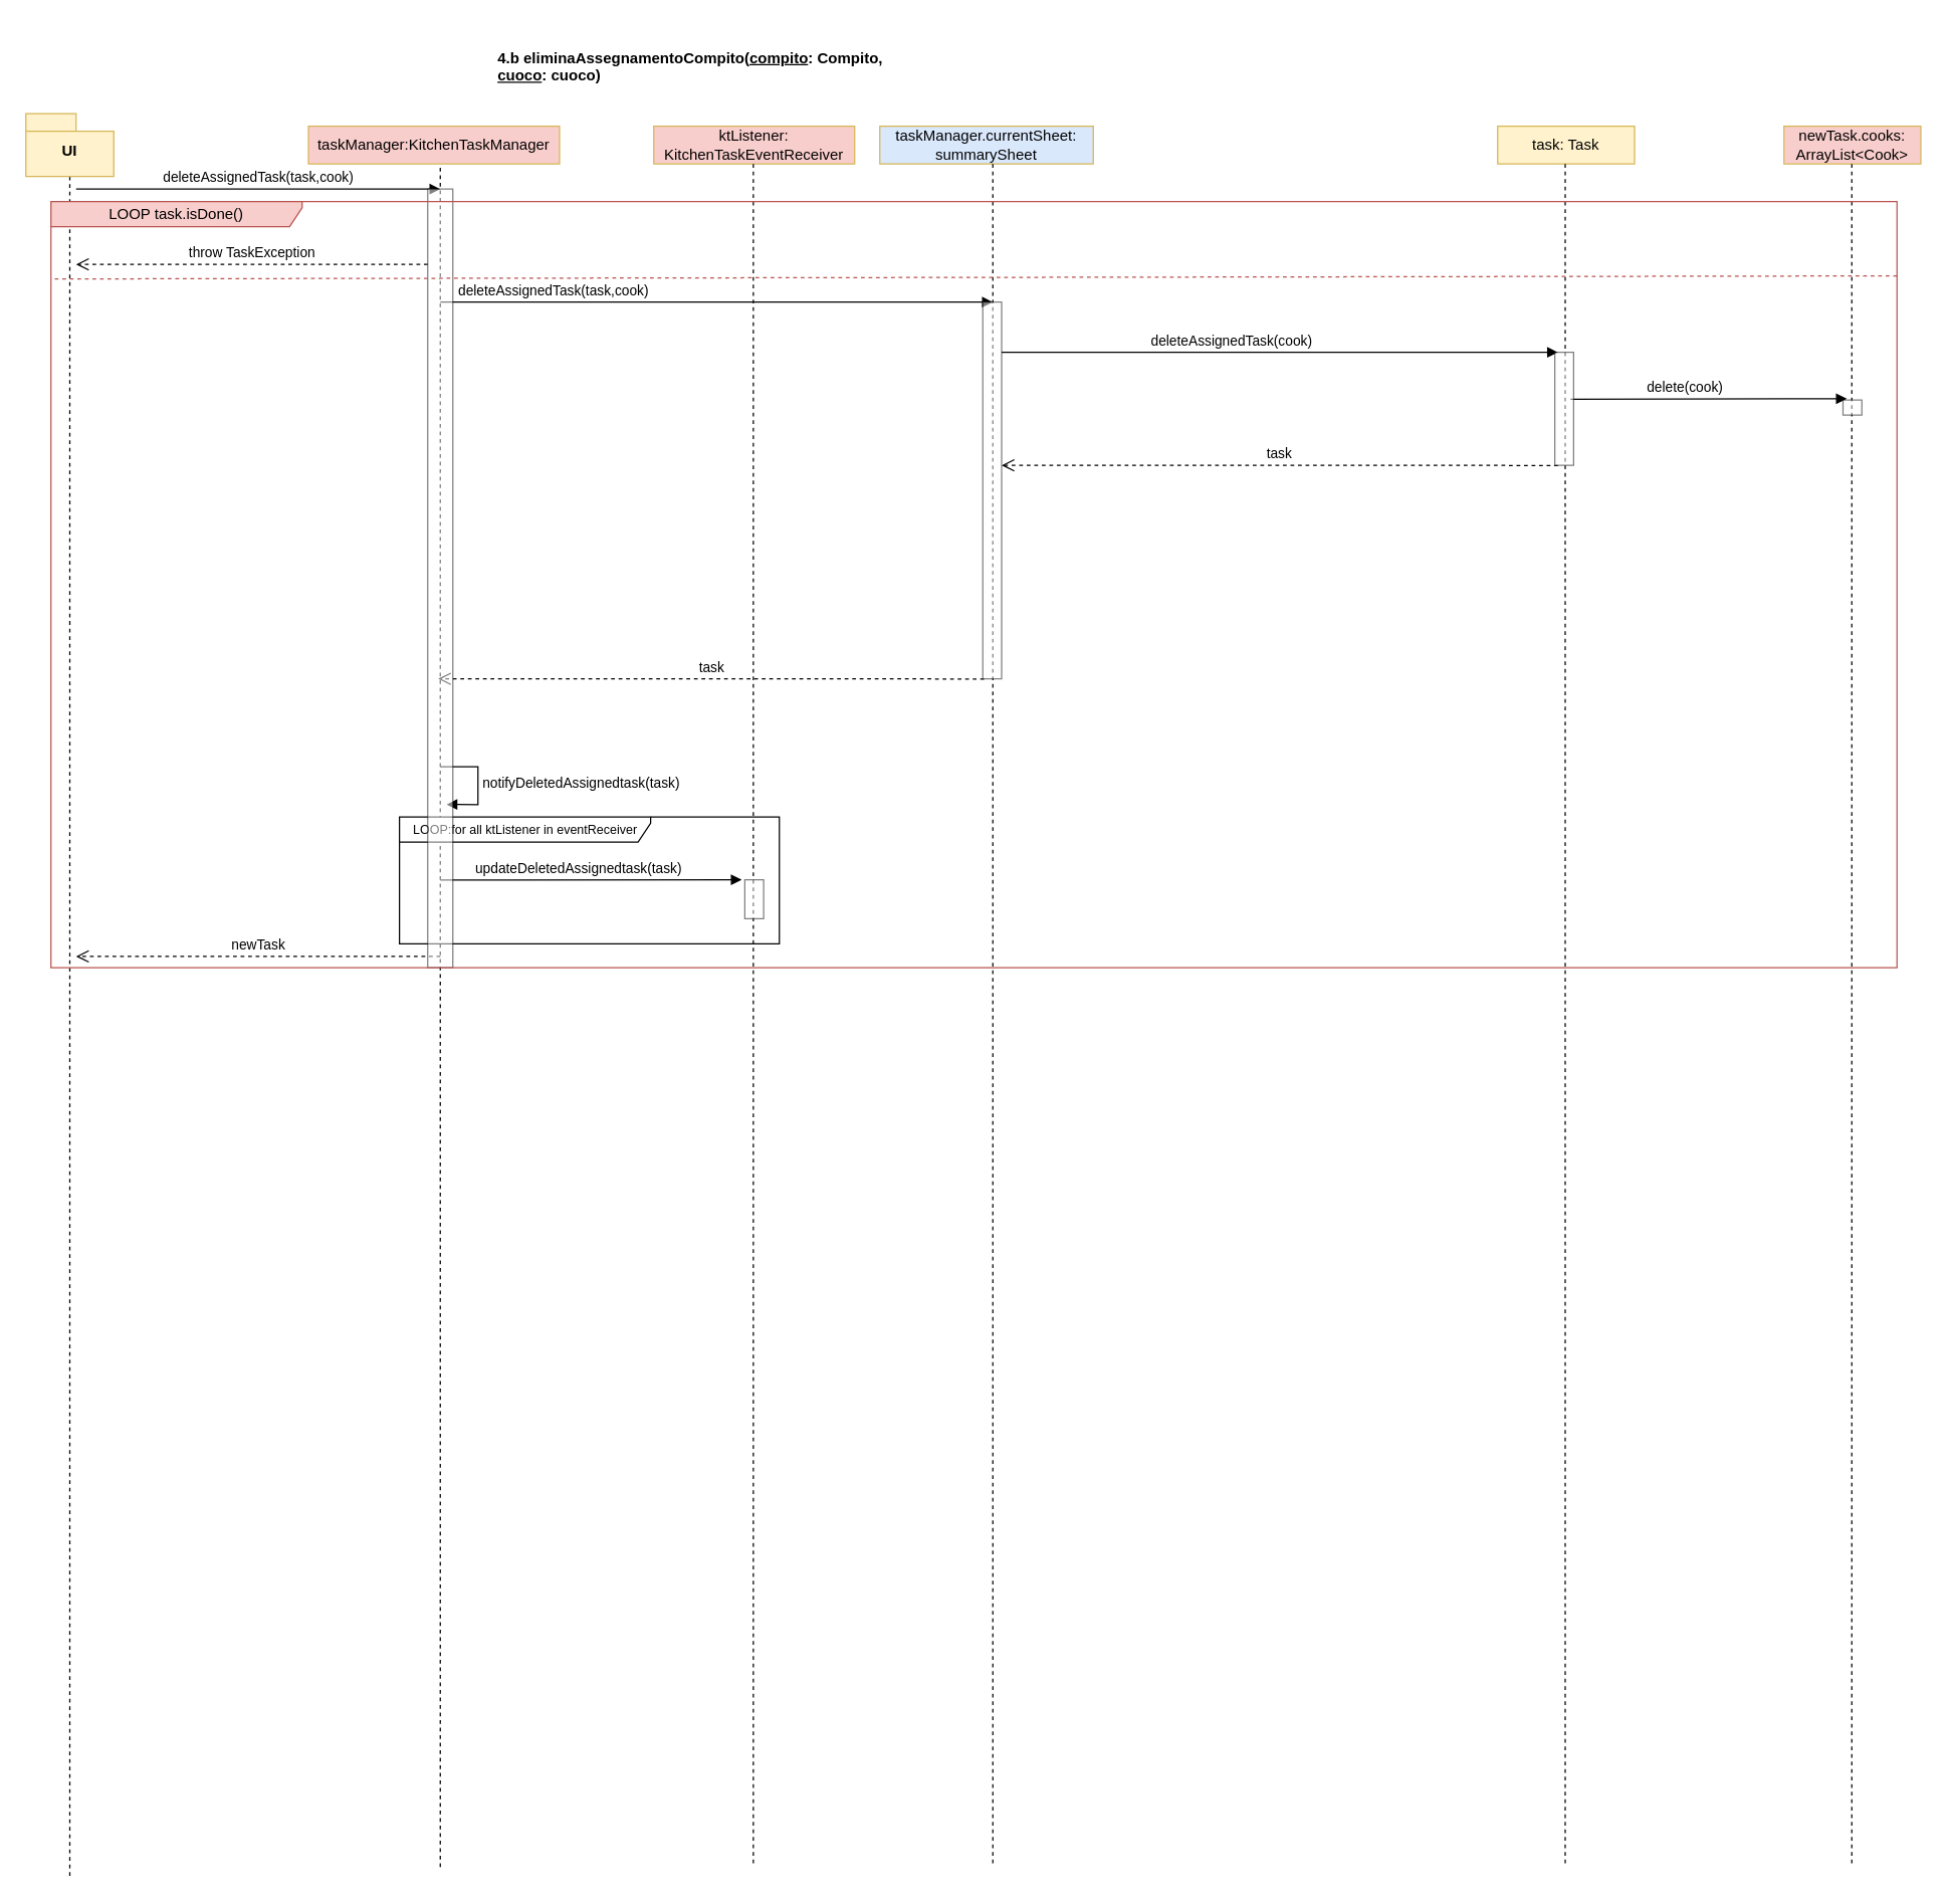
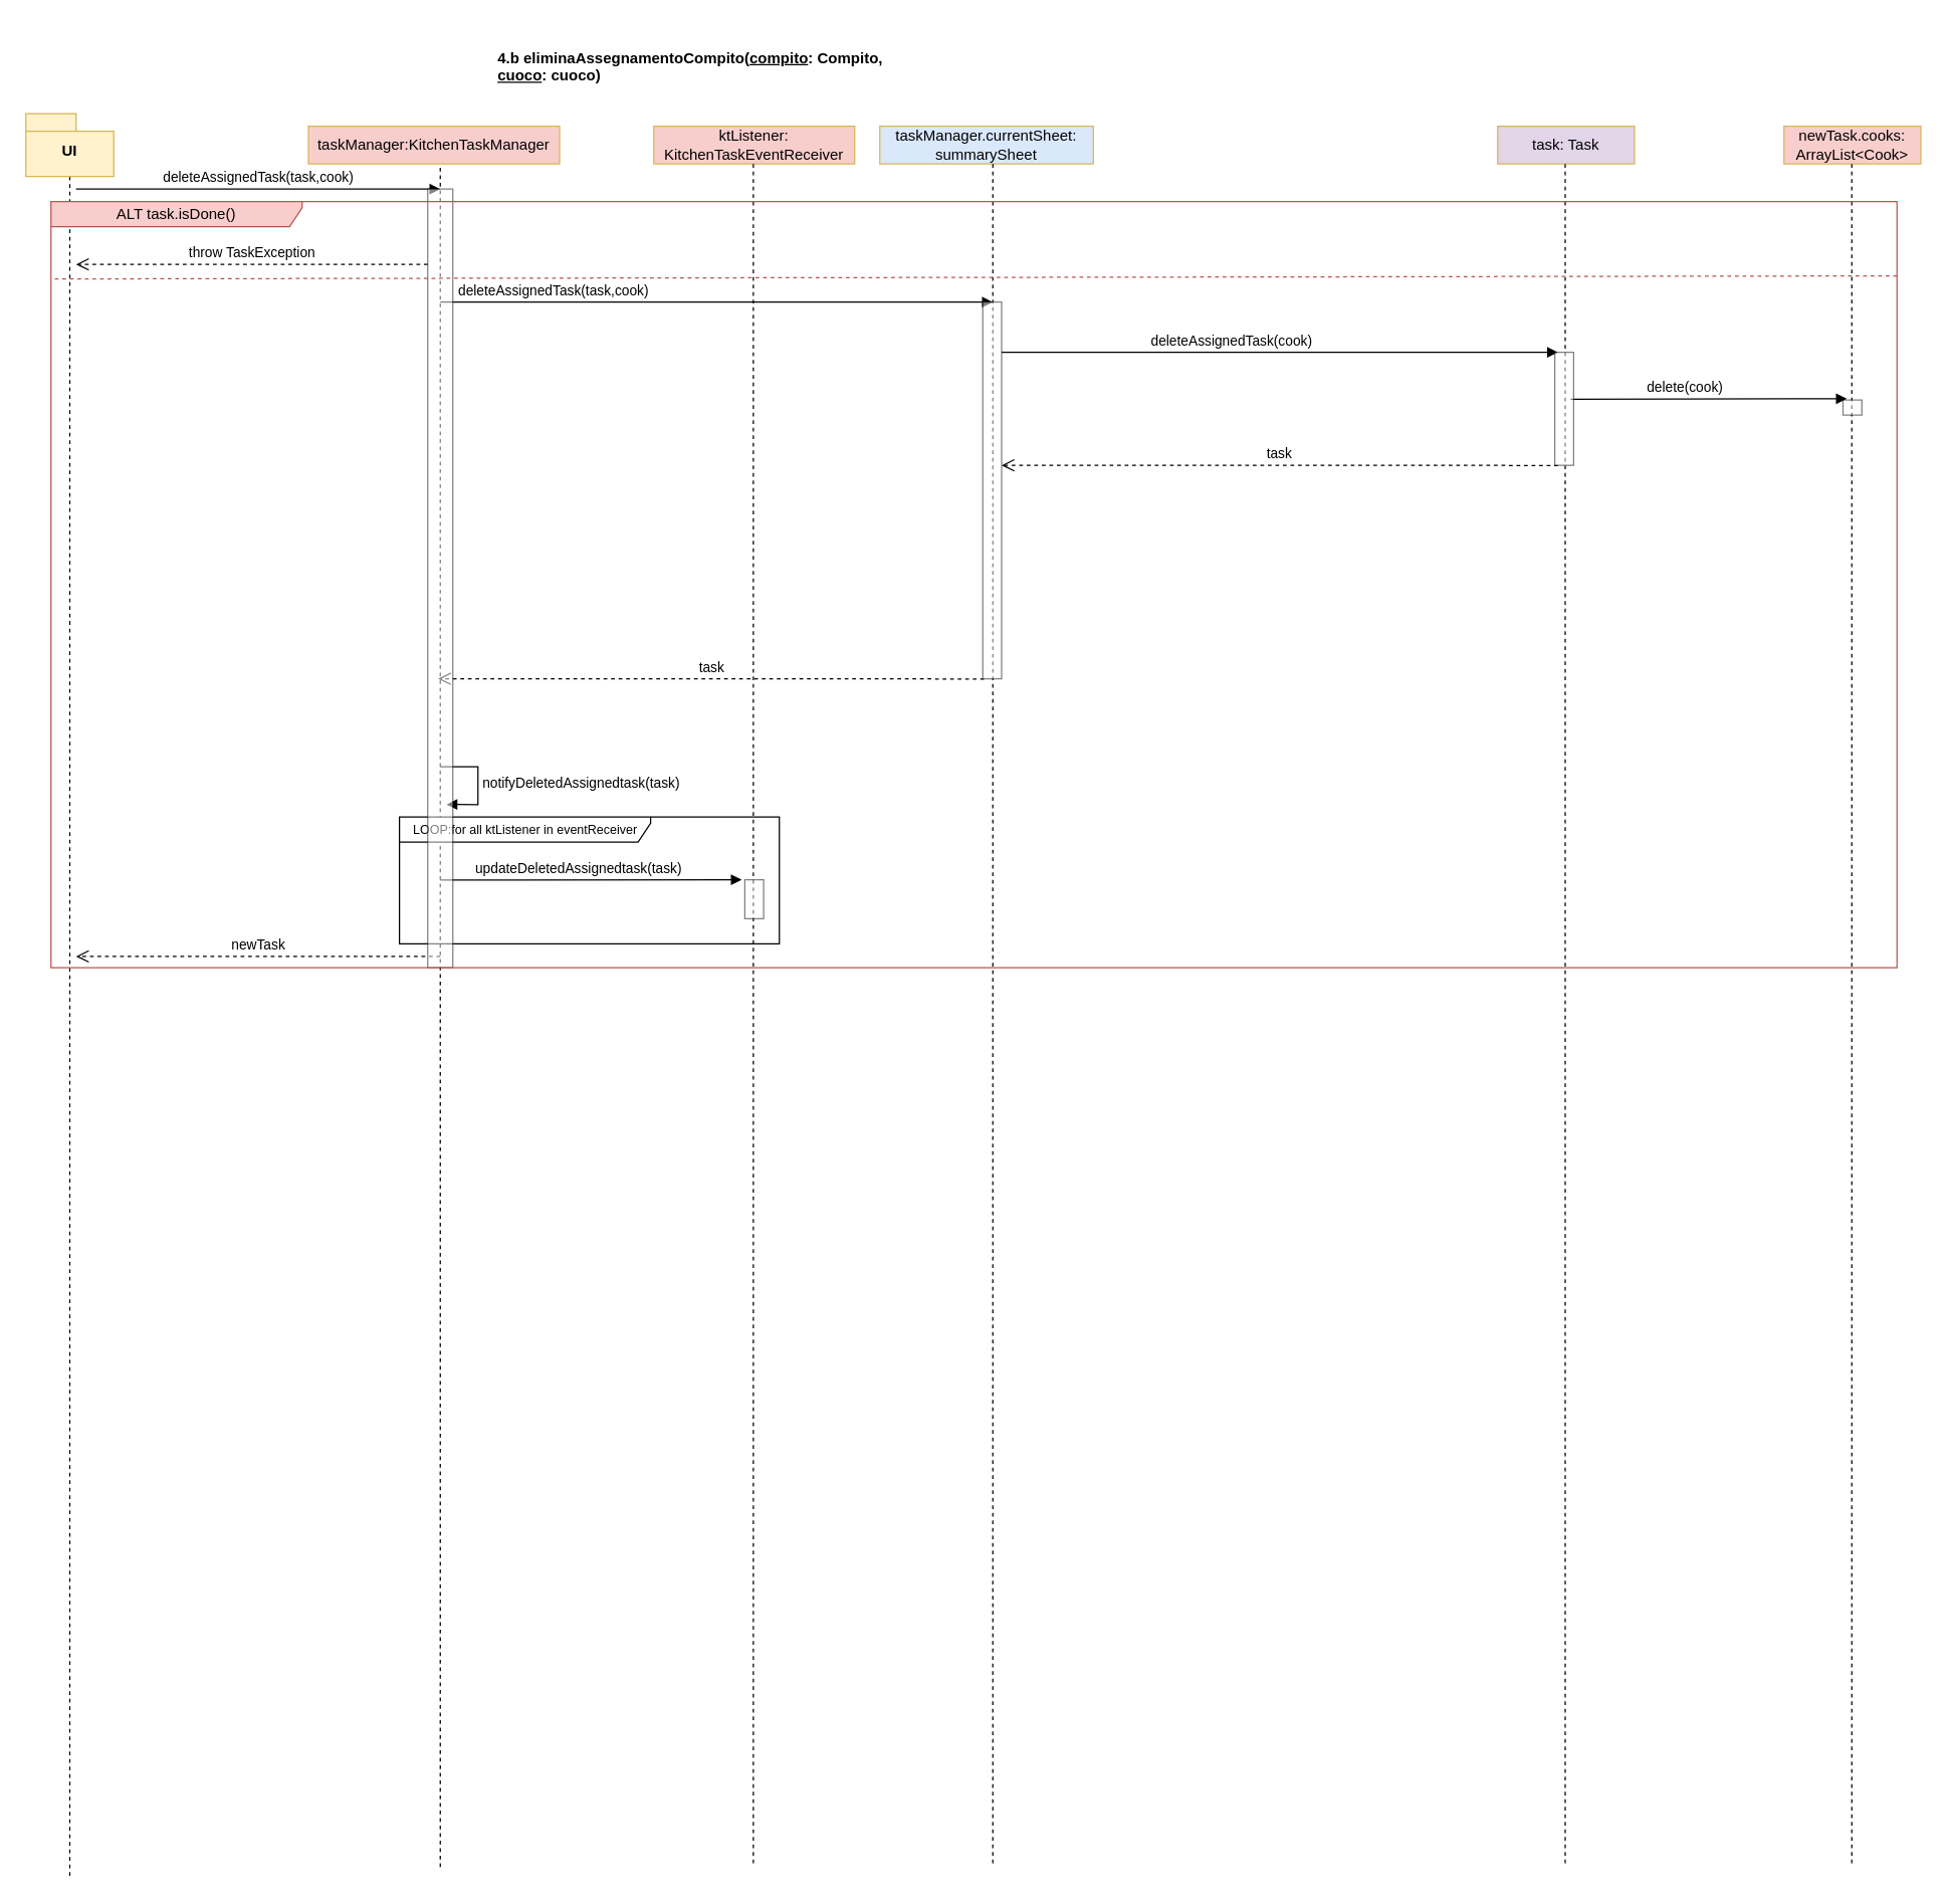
- <mxCell id="7" value="task: Task" style="html=1;whiteSpace=wrap;fillColor=#fff2cc;strokeColor=#d6b656;" parent="1" vertex="1"><mxGeometry x="1192" y="100" width="109" height="30" as="geometry" /></mxCell>
+ <mxCell id="7" value="task: Task" style="html=1;whiteSpace=wrap;fillColor=#e1d5e7;strokeColor=#d6b656;" parent="1" vertex="1"><mxGeometry x="1192" y="100" width="109" height="30" as="geometry" /></mxCell>
- <mxCell id="30" value="LOOP task.isDone()" style="shape=umlFrame;whiteSpace=wrap;html=1;pointerEvents=0;width=200;height=20;fillColor=#f8cecc;strokeColor=#b85450;" parent="1" vertex="1"><mxGeometry x="40" y="160" width="1470" height="610" as="geometry" /></mxCell>
+ <mxCell id="30" value="ALT task.isDone()" style="shape=umlFrame;whiteSpace=wrap;html=1;pointerEvents=0;width=200;height=20;fillColor=#f8cecc;strokeColor=#b85450;" parent="1" vertex="1"><mxGeometry x="40" y="160" width="1470" height="610" as="geometry" /></mxCell>
